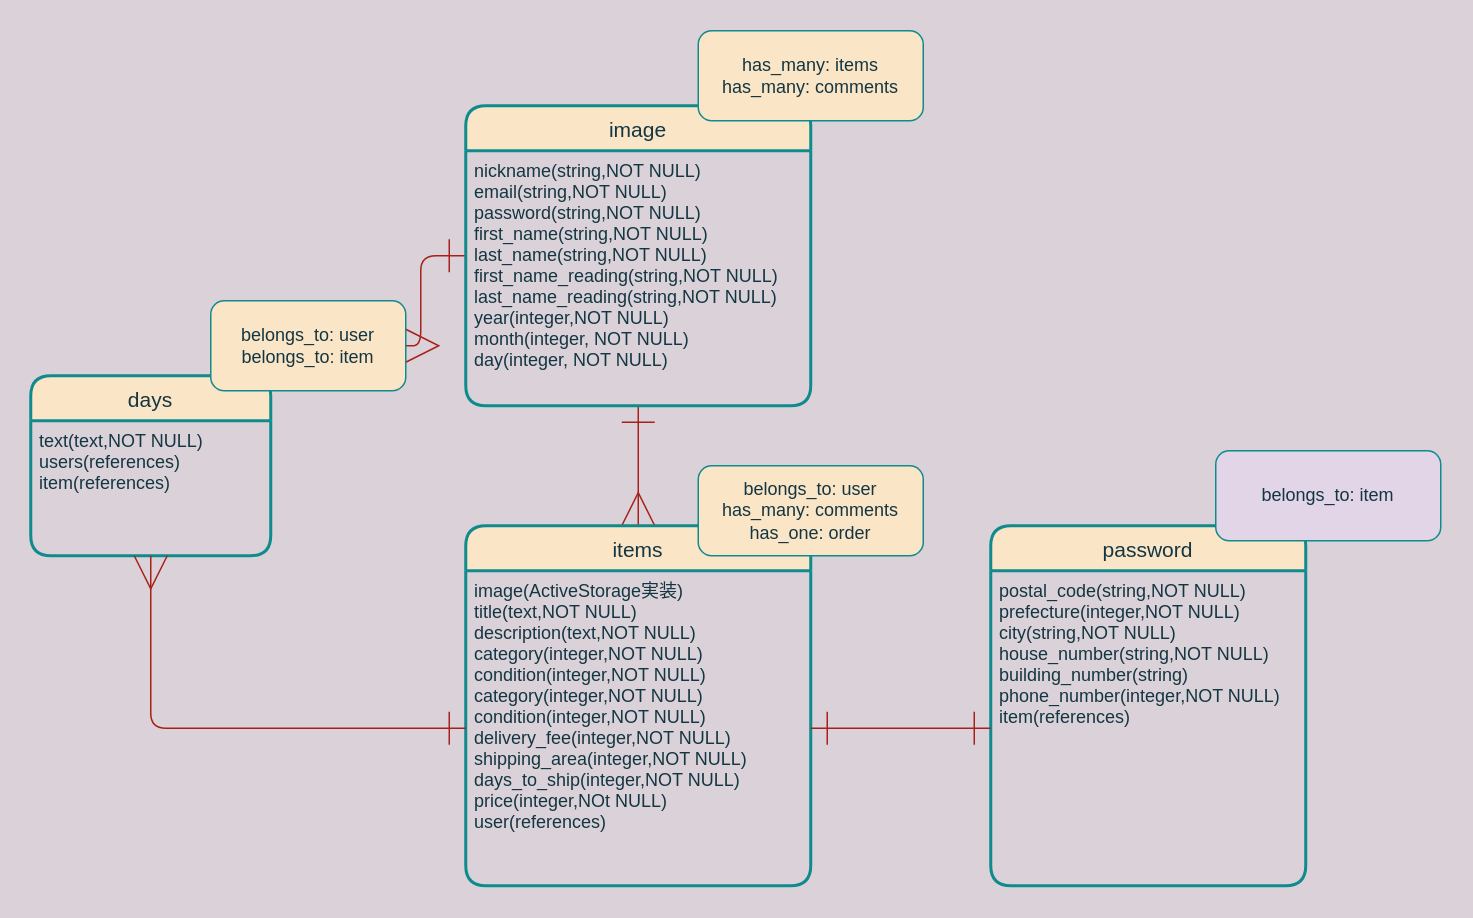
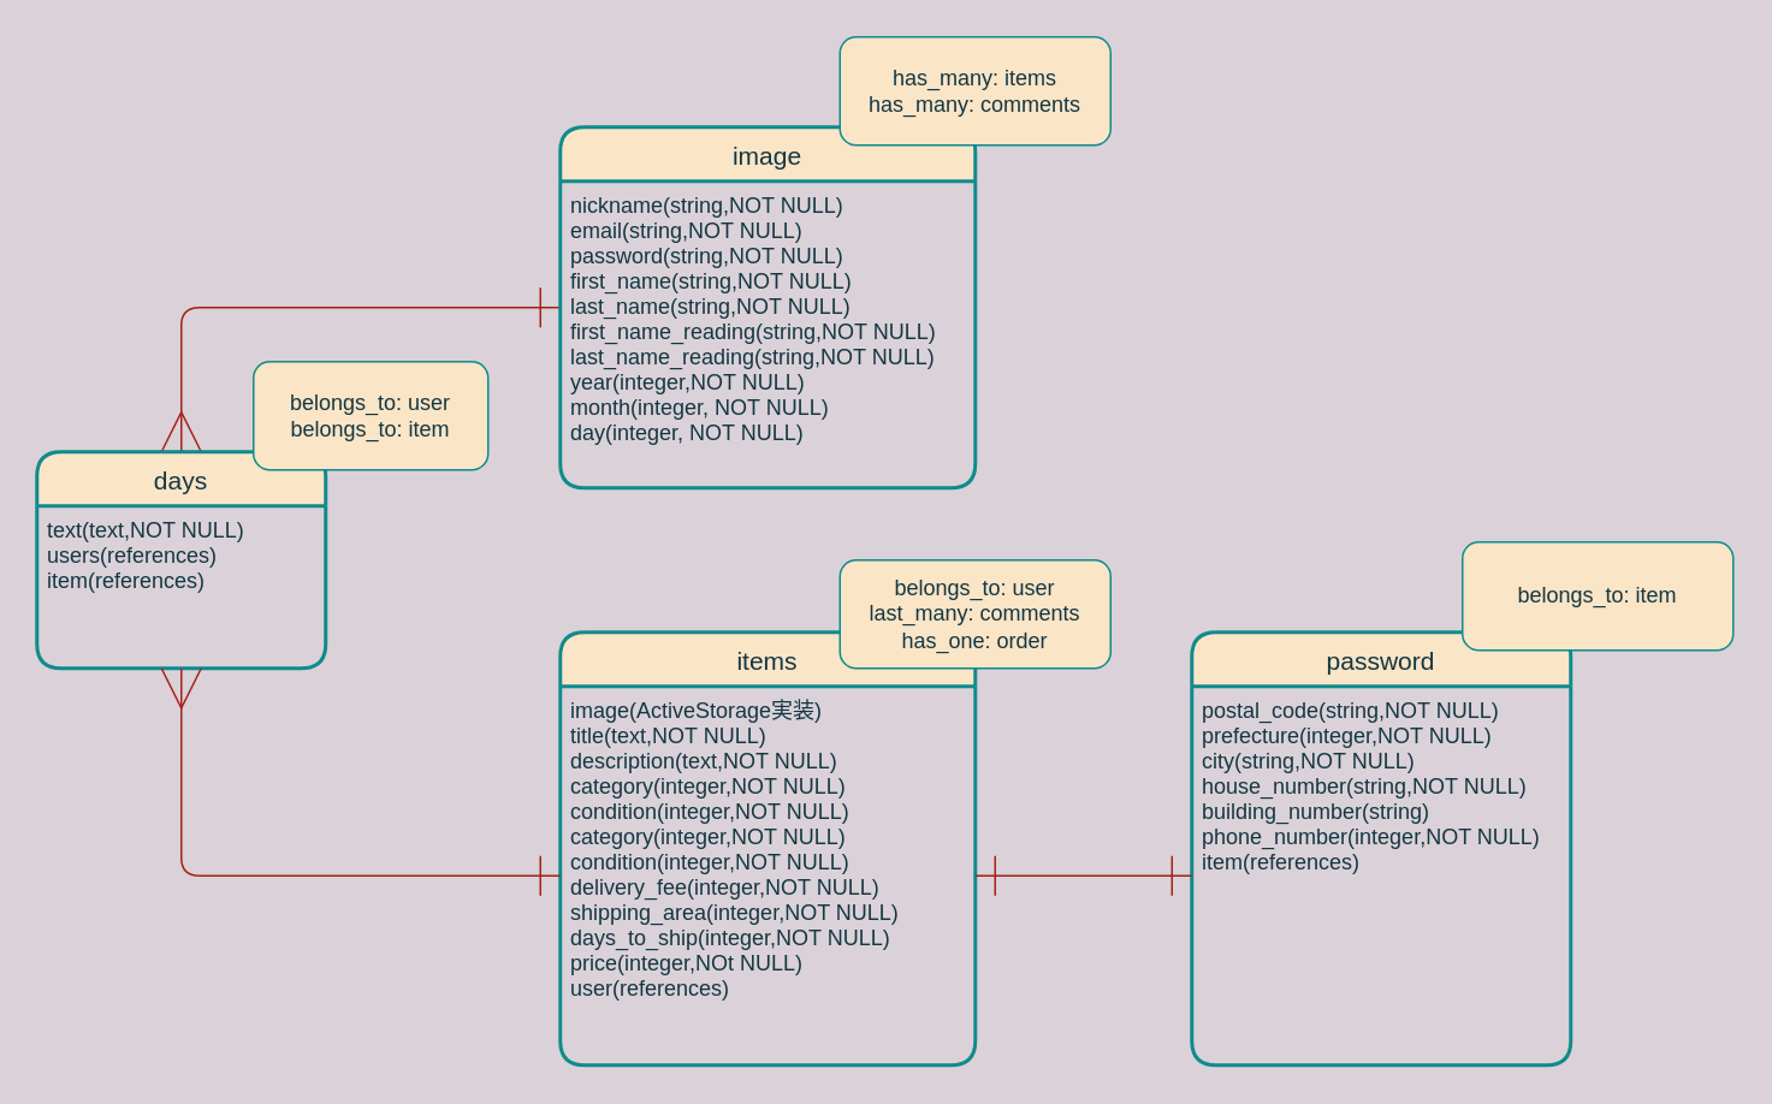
- <mxCell id="3" style="edgeStyle=orthogonalEdgeStyle;orthogonalLoop=1;jettySize=auto;html=1;exitX=0;exitY=0.5;exitDx=0;exitDy=0;startArrow=ERone;startFill=0;startSize=20;endArrow=ERmany;endFill=0;endSize=20;strokeColor=#A8201A;fontColor=#143642;labelBackgroundColor=#DAD2D8;" edge="1" parent="1" source="4" target="17"><mxGeometry relative="1" as="geometry" /></mxCell>
+ <mxCell id="3" style="edgeStyle=orthogonalEdgeStyle;orthogonalLoop=1;jettySize=auto;html=1;exitX=0;exitY=0.5;exitDx=0;exitDy=0;entryX=0.5;entryY=0;entryDx=0;entryDy=0;startArrow=ERone;startFill=0;startSize=20;endArrow=ERmany;endFill=0;endSize=20;strokeColor=#A8201A;fontColor=#143642;labelBackgroundColor=#DAD2D8;" edge="1" parent="1" source="4" target="11"><mxGeometry relative="1" as="geometry" /></mxCell>
- <mxCell id="2" style="edgeStyle=orthogonalEdgeStyle;orthogonalLoop=1;jettySize=auto;html=1;exitX=0.5;exitY=1;exitDx=0;exitDy=0;entryX=0.5;entryY=0;entryDx=0;entryDy=0;startArrow=ERone;startFill=0;startSize=20;endArrow=ERmany;endFill=0;endSize=20;strokeColor=#A8201A;fontColor=#143642;labelBackgroundColor=#DAD2D8;" edge="1" parent="1" source="4" target="6"><mxGeometry relative="1" as="geometry" /></mxCell>
- <mxCell id="15" value="&lt;span&gt;belongs_to: item&lt;/span&gt;" style="whiteSpace=wrap;html=1;align=center;treeFolding=1;treeMoving=1;newEdgeStyle={&quot;edgeStyle&quot;:&quot;elbowEdgeStyle&quot;,&quot;startArrow&quot;:&quot;none&quot;,&quot;endArrow&quot;:&quot;none&quot;};fillColor=#e1d5e7;strokeColor=#0F8B8D;fontColor=#143642;rounded=1;" vertex="1" parent="1"><mxGeometry x="810" y="300" width="150" height="60" as="geometry" /></mxCell>
+ <mxCell id="15" value="&lt;span&gt;belongs_to: item&lt;/span&gt;" style="whiteSpace=wrap;html=1;align=center;treeFolding=1;treeMoving=1;newEdgeStyle={&quot;edgeStyle&quot;:&quot;elbowEdgeStyle&quot;,&quot;startArrow&quot;:&quot;none&quot;,&quot;endArrow&quot;:&quot;none&quot;};fillColor=#FAE5C7;strokeColor=#0F8B8D;fontColor=#143642;rounded=1;" vertex="1" parent="1"><mxGeometry x="810" y="300" width="150" height="60" as="geometry" /></mxCell>
- <mxCell id="14" value="belongs_to: user&lt;br&gt;has_many: comments&lt;br&gt;has_one: order" style="whiteSpace=wrap;html=1;align=center;treeFolding=1;treeMoving=1;newEdgeStyle={&quot;edgeStyle&quot;:&quot;elbowEdgeStyle&quot;,&quot;startArrow&quot;:&quot;none&quot;,&quot;endArrow&quot;:&quot;none&quot;};fillColor=#FAE5C7;strokeColor=#0F8B8D;fontColor=#143642;rounded=1;" vertex="1" parent="1"><mxGeometry x="465" y="310" width="150" height="60" as="geometry" /></mxCell>
+ <mxCell id="14" value="belongs_to: user&lt;br&gt;last_many: comments&lt;br&gt;has_one: order" style="whiteSpace=wrap;html=1;align=center;treeFolding=1;treeMoving=1;newEdgeStyle={&quot;edgeStyle&quot;:&quot;elbowEdgeStyle&quot;,&quot;startArrow&quot;:&quot;none&quot;,&quot;endArrow&quot;:&quot;none&quot;};fillColor=#FAE5C7;strokeColor=#0F8B8D;fontColor=#143642;rounded=1;" vertex="1" parent="1"><mxGeometry x="465" y="310" width="150" height="60" as="geometry" /></mxCell>
